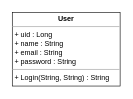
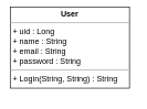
- <mxCell id="2" value="&lt;p style=&quot;margin:0px;margin-top:4px;text-align:center;&quot;&gt;&lt;b&gt;User&lt;/b&gt;&lt;/p&gt;&lt;hr size=&quot;1&quot;&gt;&lt;p style=&quot;margin:0px;margin-left:4px;&quot;&gt;+ uid : Long&lt;/p&gt;&lt;p style=&quot;margin:0px;margin-left:4px;&quot;&gt;+ name : String&lt;/p&gt;&lt;p style=&quot;margin:0px;margin-left:4px;&quot;&gt;+ email : String&lt;/p&gt;&lt;p style=&quot;margin:0px;margin-left:4px;&quot;&gt;+ password : String&lt;/p&gt;&lt;hr size=&quot;1&quot;&gt;&lt;p style=&quot;margin:0px;margin-left:4px;&quot;&gt;+ Login(String, String) : String&lt;/p&gt;" style="verticalAlign=top;align=left;overflow=fill;fontSize=12;fontFamily=Helvetica;html=1;" vertex="1" parent="1"><mxGeometry x="20" y="20" width="180" height="123" as="geometry" /></mxCell>
+ <mxCell id="2" value="&lt;p style=&quot;margin:0px;margin-top:4px;text-align:center;&quot;&gt;&lt;b&gt;User&lt;/b&gt;&lt;/p&gt;&lt;hr size=&quot;1&quot;&gt;&lt;p style=&quot;margin:0px;margin-left:4px;&quot;&gt;+ uid : Long&lt;/p&gt;&lt;p style=&quot;margin:0px;margin-left:4px;&quot;&gt;+ name : String&lt;/p&gt;&lt;p style=&quot;margin:0px;margin-left:4px;&quot;&gt;+ email : String&lt;/p&gt;&lt;p style=&quot;margin:0px;margin-left:4px;&quot;&gt;+ password : String&lt;/p&gt;&lt;hr size=&quot;1&quot;&gt;&lt;p style=&quot;margin:0px;margin-left:4px;&quot;&gt;+ Login(String, String) : String&lt;/p&gt;" style="verticalAlign=top;align=left;overflow=fill;fontSize=12;fontFamily=Helvetica;html=1;" vertex="1" parent="1"><mxGeometry x="15" y="10" width="180" height="123" as="geometry" /></mxCell>
